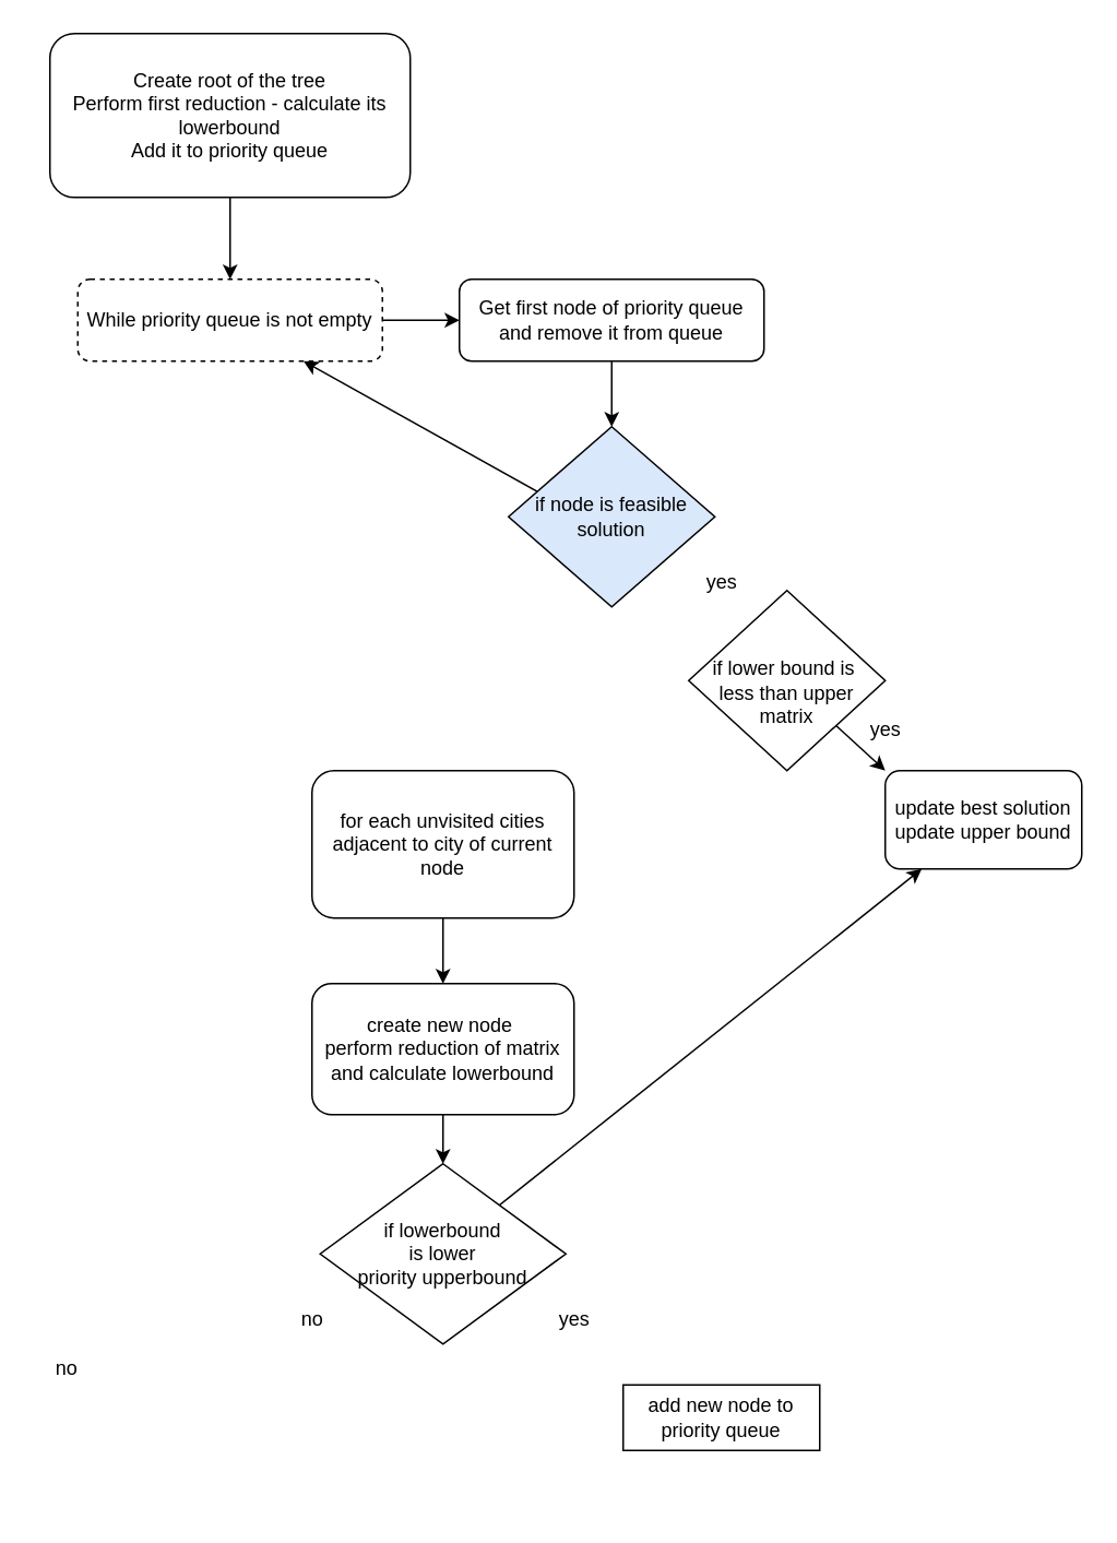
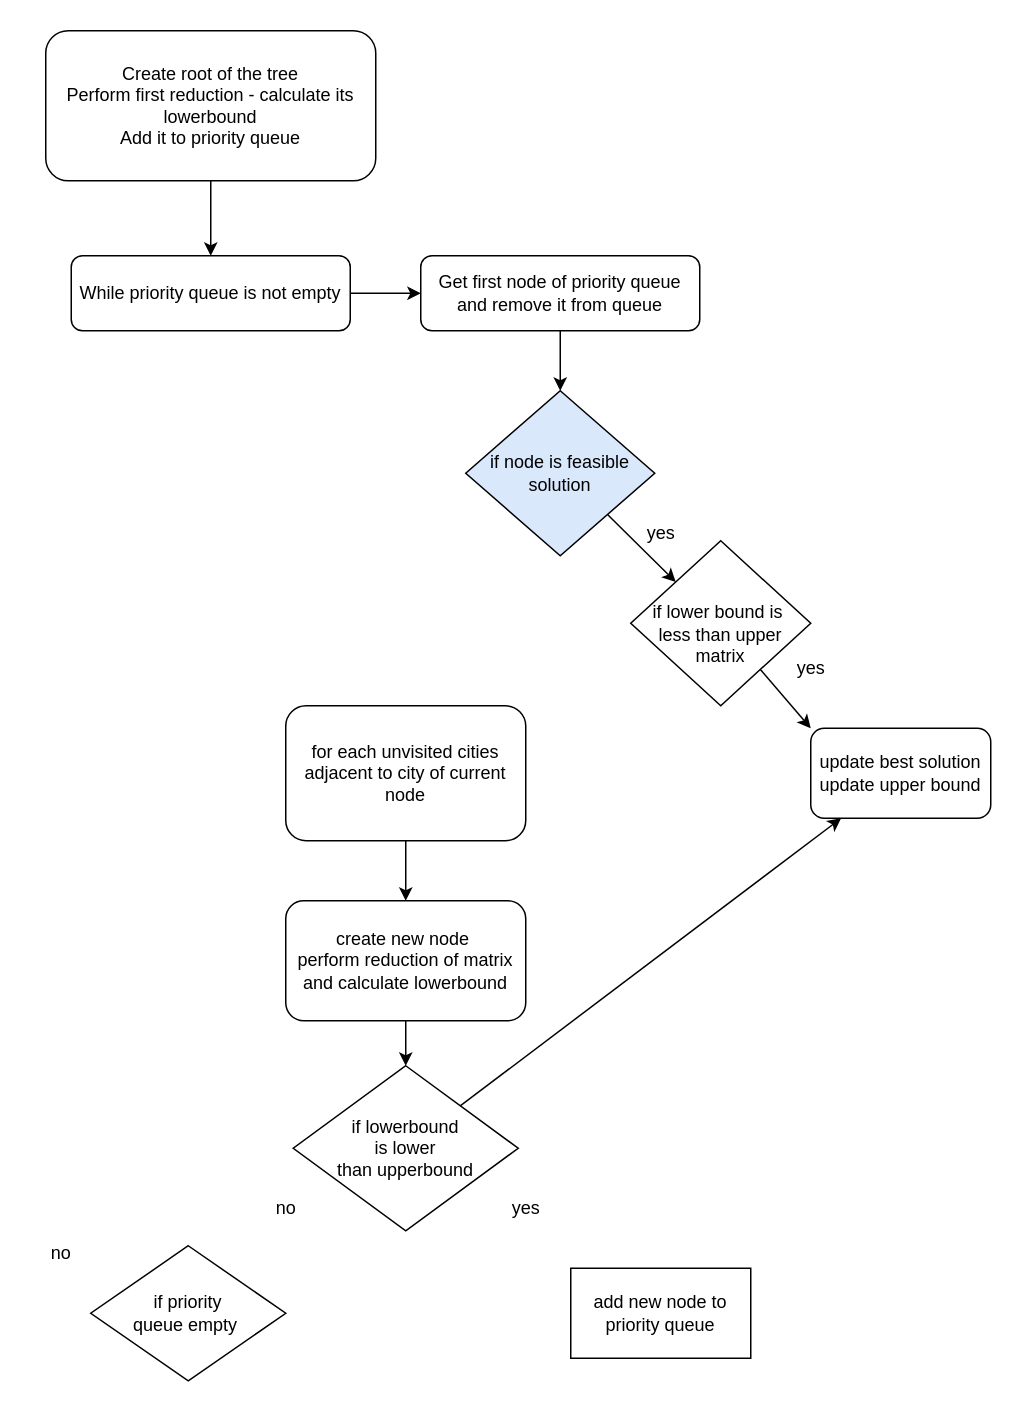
- <mxCell id="5" value="While priority queue is not empty" style="rounded=1;whiteSpace=wrap;html=1;fontSize=12;glass=0;strokeWidth=1;shadow=0;dashed=1;" vertex="1" parent="1"><mxGeometry x="47" y="170" width="186" height="50" as="geometry" /></mxCell>
+ <mxCell id="5" value="While priority queue is not empty" style="rounded=1;whiteSpace=wrap;html=1;fontSize=12;glass=0;strokeWidth=1;shadow=0;" vertex="1" parent="1"><mxGeometry x="47" y="170" width="186" height="50" as="geometry" /></mxCell>
- <mxCell id="8" style="rounded=0;orthogonalLoop=1;jettySize=auto;html=1;exitX=1;exitY=1;exitDx=0;exitDy=0;" edge="1" parent="1" source="9" target="5"><mxGeometry relative="1" as="geometry"><mxPoint x="450" y="380" as="targetPoint" /></mxGeometry></mxCell>
+ <mxCell id="8" style="rounded=0;orthogonalLoop=1;jettySize=auto;html=1;exitX=1;exitY=1;exitDx=0;exitDy=0;entryX=0;entryY=0;entryDx=0;entryDy=0;" edge="1" parent="1" source="9" target="11"><mxGeometry relative="1" as="geometry"><mxPoint x="450" y="380" as="targetPoint" /></mxGeometry></mxCell>
- <mxCell id="13" value="update best solution&lt;br&gt;update upper bound" style="rounded=1;whiteSpace=wrap;html=1;" vertex="1" parent="1"><mxGeometry x="540" y="470" width="120" height="60" as="geometry" /></mxCell>
+ <mxCell id="13" value="update best solution&lt;br&gt;update upper bound" style="rounded=1;whiteSpace=wrap;html=1;" vertex="1" parent="1"><mxGeometry x="540" y="485" width="120" height="60" as="geometry" /></mxCell>
- <mxCell id="20" value="if lowerbound &lt;br&gt;is lower &lt;br&gt;priority upperbound" style="rhombus;whiteSpace=wrap;html=1;" vertex="1" parent="1"><mxGeometry x="195" y="710" width="150" height="110" as="geometry" /></mxCell>
+ <mxCell id="20" value="if lowerbound &lt;br&gt;is lower &lt;br&gt;than upperbound" style="rhombus;whiteSpace=wrap;html=1;" vertex="1" parent="1"><mxGeometry x="195" y="710" width="150" height="110" as="geometry" /></mxCell>
- <mxCell id="21" value="add new node to priority queue" style="whiteSpace=wrap;html=1;" vertex="1" parent="1"><mxGeometry x="380" y="845" width="120" height="40" as="geometry" /></mxCell>
+ <mxCell id="21" value="add new node to priority queue" style="whiteSpace=wrap;html=1;" vertex="1" parent="1"><mxGeometry x="380" y="845" width="120" height="60" as="geometry" /></mxCell>
+ <mxCell id="23" value="if priority&lt;br&gt;queue empty&amp;nbsp;" style="rhombus;whiteSpace=wrap;html=1;" vertex="1" parent="1"><mxGeometry x="60" y="830" width="130" height="90" as="geometry" /></mxCell>
